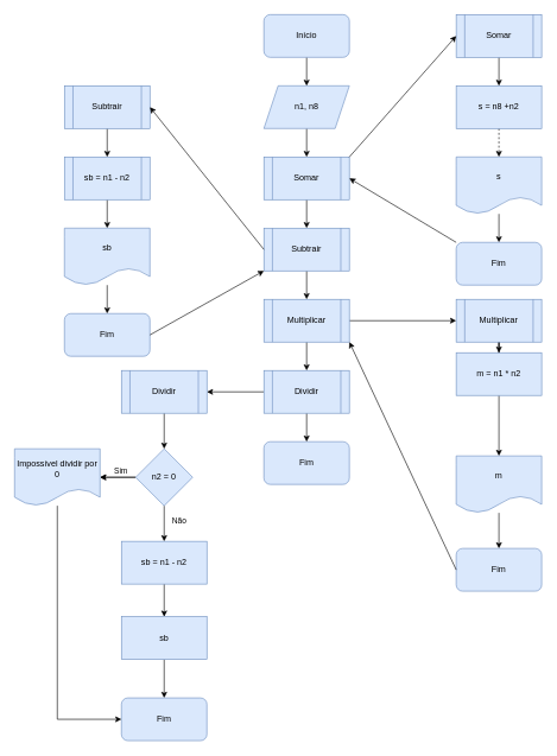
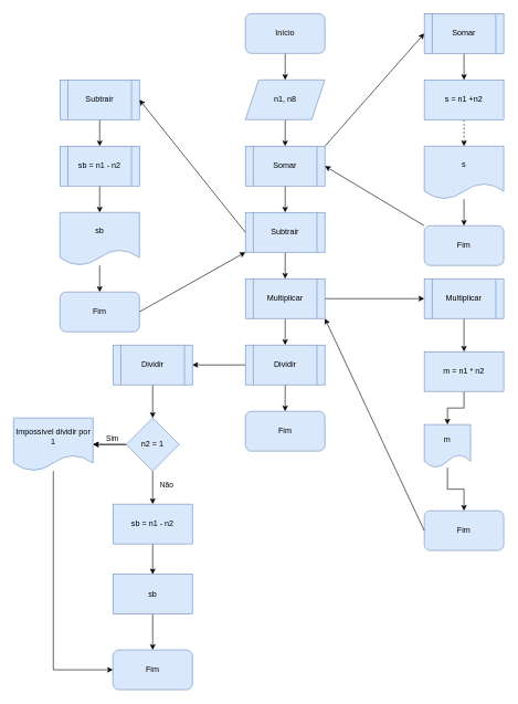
- <mxCell id="18" value="s = n8 +n2" style="whiteSpace=wrap;html=1;fillColor=#dae8fc;strokeColor=#6c8ebf;" vertex="1" parent="1"><mxGeometry x="640" y="120" width="120" height="60" as="geometry" /></mxCell>
+ <mxCell id="18" value="s = n1 +n2" style="whiteSpace=wrap;html=1;fillColor=#dae8fc;strokeColor=#6c8ebf;" vertex="1" parent="1"><mxGeometry x="640" y="120" width="120" height="60" as="geometry" /></mxCell>
- <mxCell id="38" value="m = n1 * n2" style="whiteSpace=wrap;html=1;fillColor=#dae8fc;strokeColor=#6c8ebf;" vertex="1" parent="1"><mxGeometry x="640" y="495" width="120" height="60" as="geometry" /></mxCell>
+ <mxCell id="38" value="m = n1 * n2" style="whiteSpace=wrap;html=1;fillColor=#dae8fc;strokeColor=#6c8ebf;" vertex="1" parent="1"><mxGeometry x="640" y="530" width="120" height="60" as="geometry" /></mxCell>
- <mxCell id="57" value="Impossível dividir por 0" style="shape=document;whiteSpace=wrap;html=1;boundedLbl=1;fillColor=#dae8fc;strokeColor=#6c8ebf;" vertex="1" parent="1"><mxGeometry x="20" y="630" width="120" height="80" as="geometry" /></mxCell>
+ <mxCell id="57" value="Impossível dividir por 1" style="shape=document;whiteSpace=wrap;html=1;boundedLbl=1;fillColor=#dae8fc;strokeColor=#6c8ebf;" vertex="1" parent="1"><mxGeometry x="20" y="630" width="120" height="80" as="geometry" /></mxCell>
- <mxCell id="49" value="n2 = 0" style="rhombus;whiteSpace=wrap;html=1;fillColor=#dae8fc;strokeColor=#6c8ebf;" vertex="1" parent="1"><mxGeometry x="190" y="630" width="80" height="80" as="geometry" /></mxCell>
+ <mxCell id="49" value="n2 = 1" style="rhombus;whiteSpace=wrap;html=1;fillColor=#dae8fc;strokeColor=#6c8ebf;" vertex="1" parent="1"><mxGeometry x="190" y="630" width="80" height="80" as="geometry" /></mxCell>
- <mxCell id="40" value="m" style="shape=document;whiteSpace=wrap;html=1;boundedLbl=1;fillColor=#dae8fc;strokeColor=#6c8ebf;" vertex="1" parent="1"><mxGeometry x="640" y="640" width="120" height="80" as="geometry" /></mxCell>
+ <mxCell id="40" value="m" style="shape=document;whiteSpace=wrap;html=1;boundedLbl=1;fillColor=#dae8fc;strokeColor=#6c8ebf;" vertex="1" parent="1"><mxGeometry x="640" y="640" width="70" height="65" as="geometry" /></mxCell>
